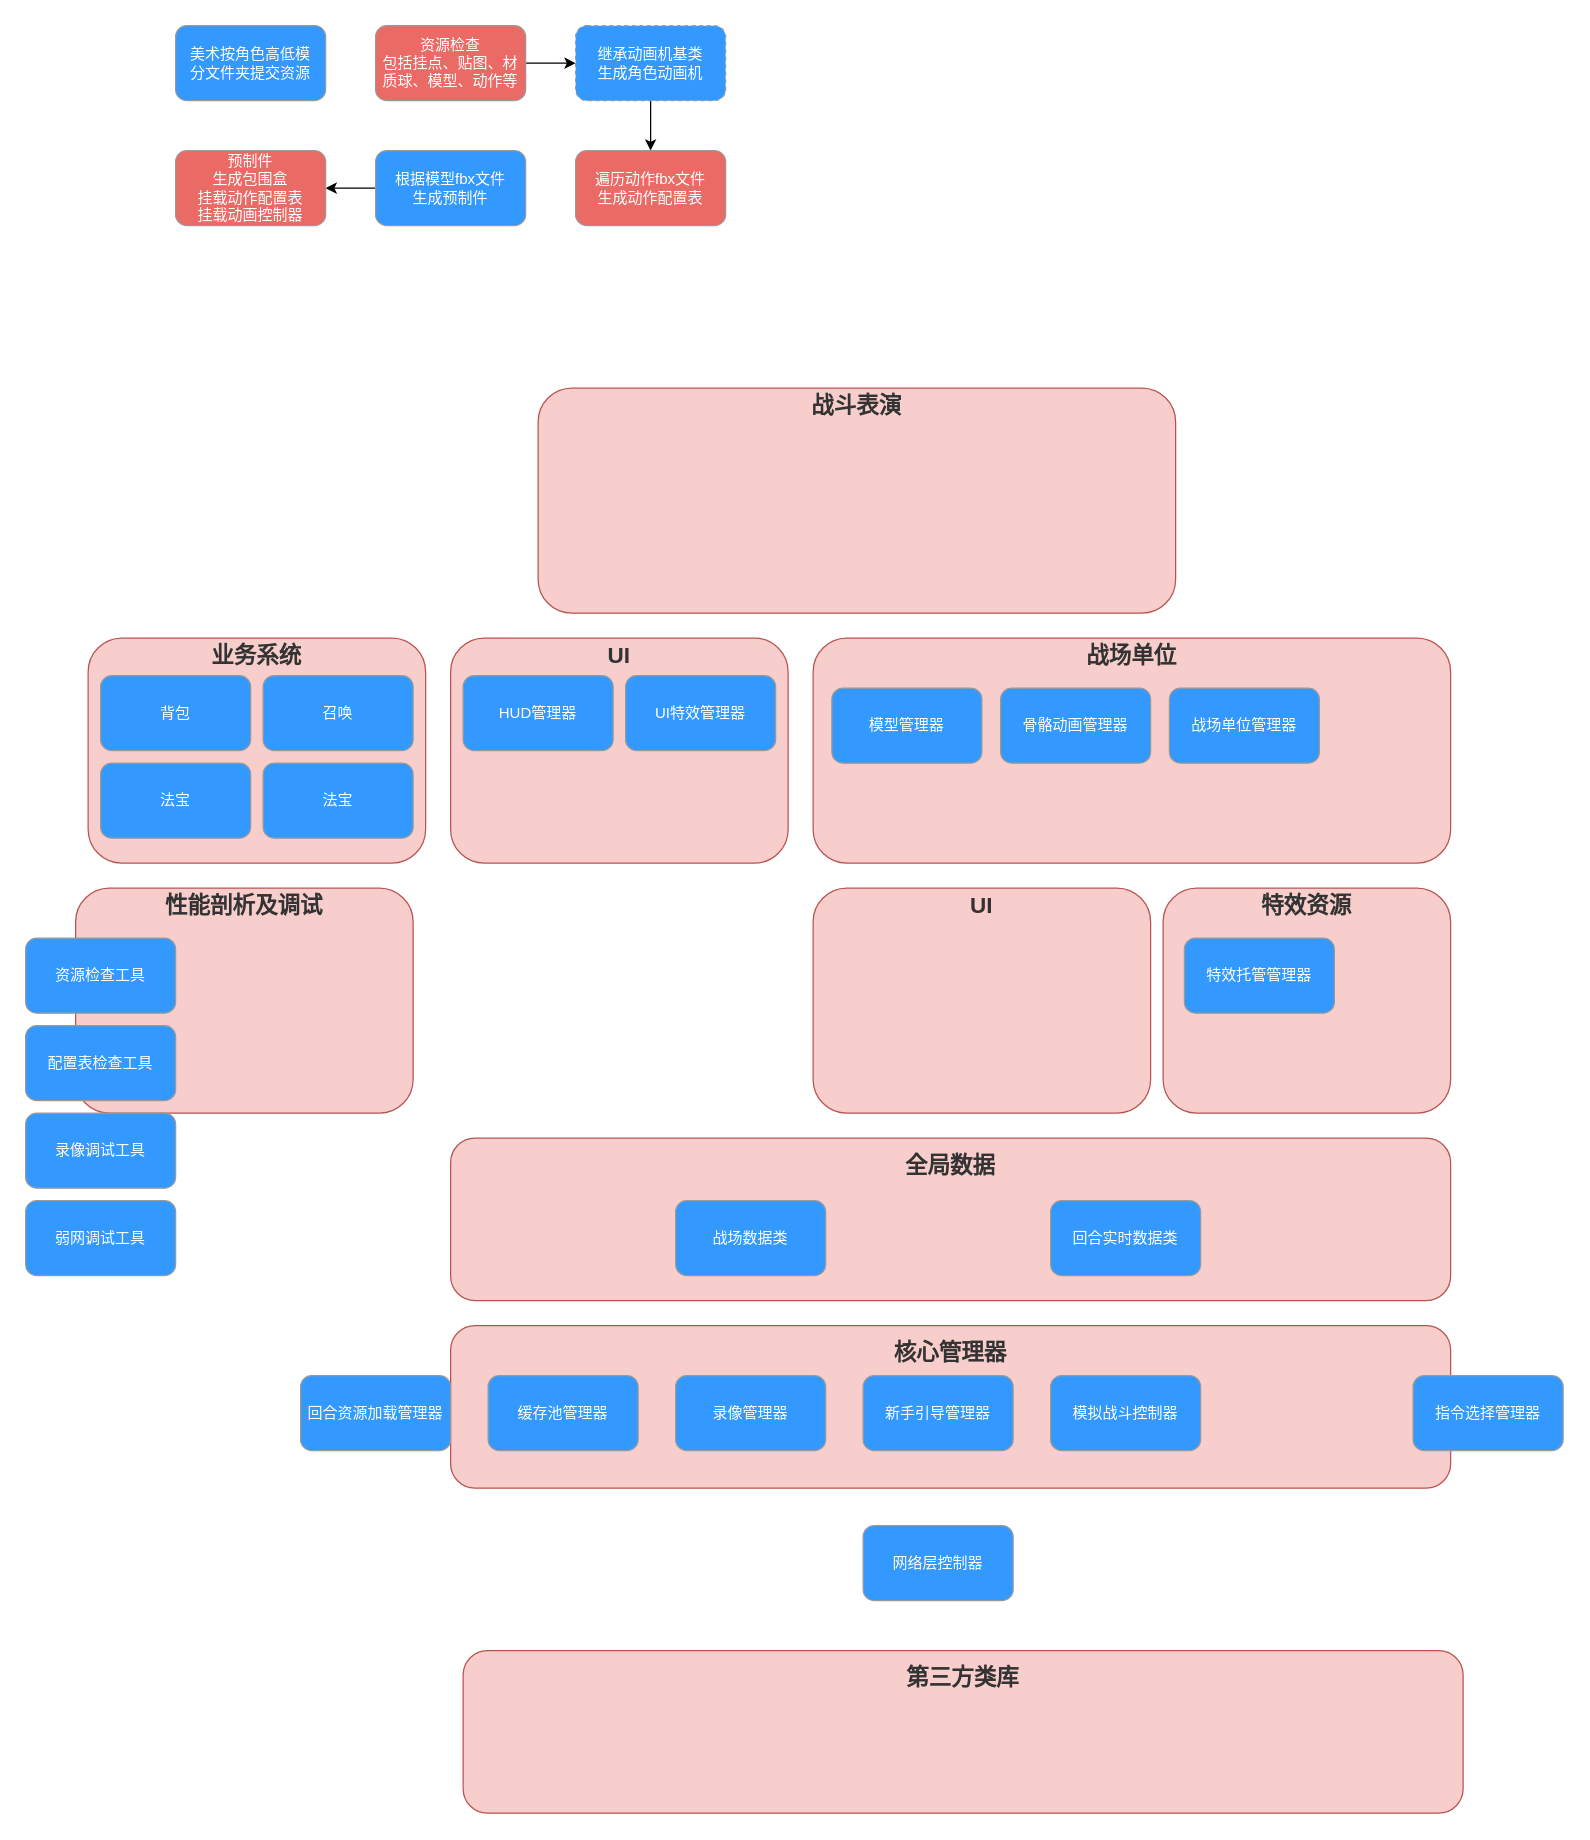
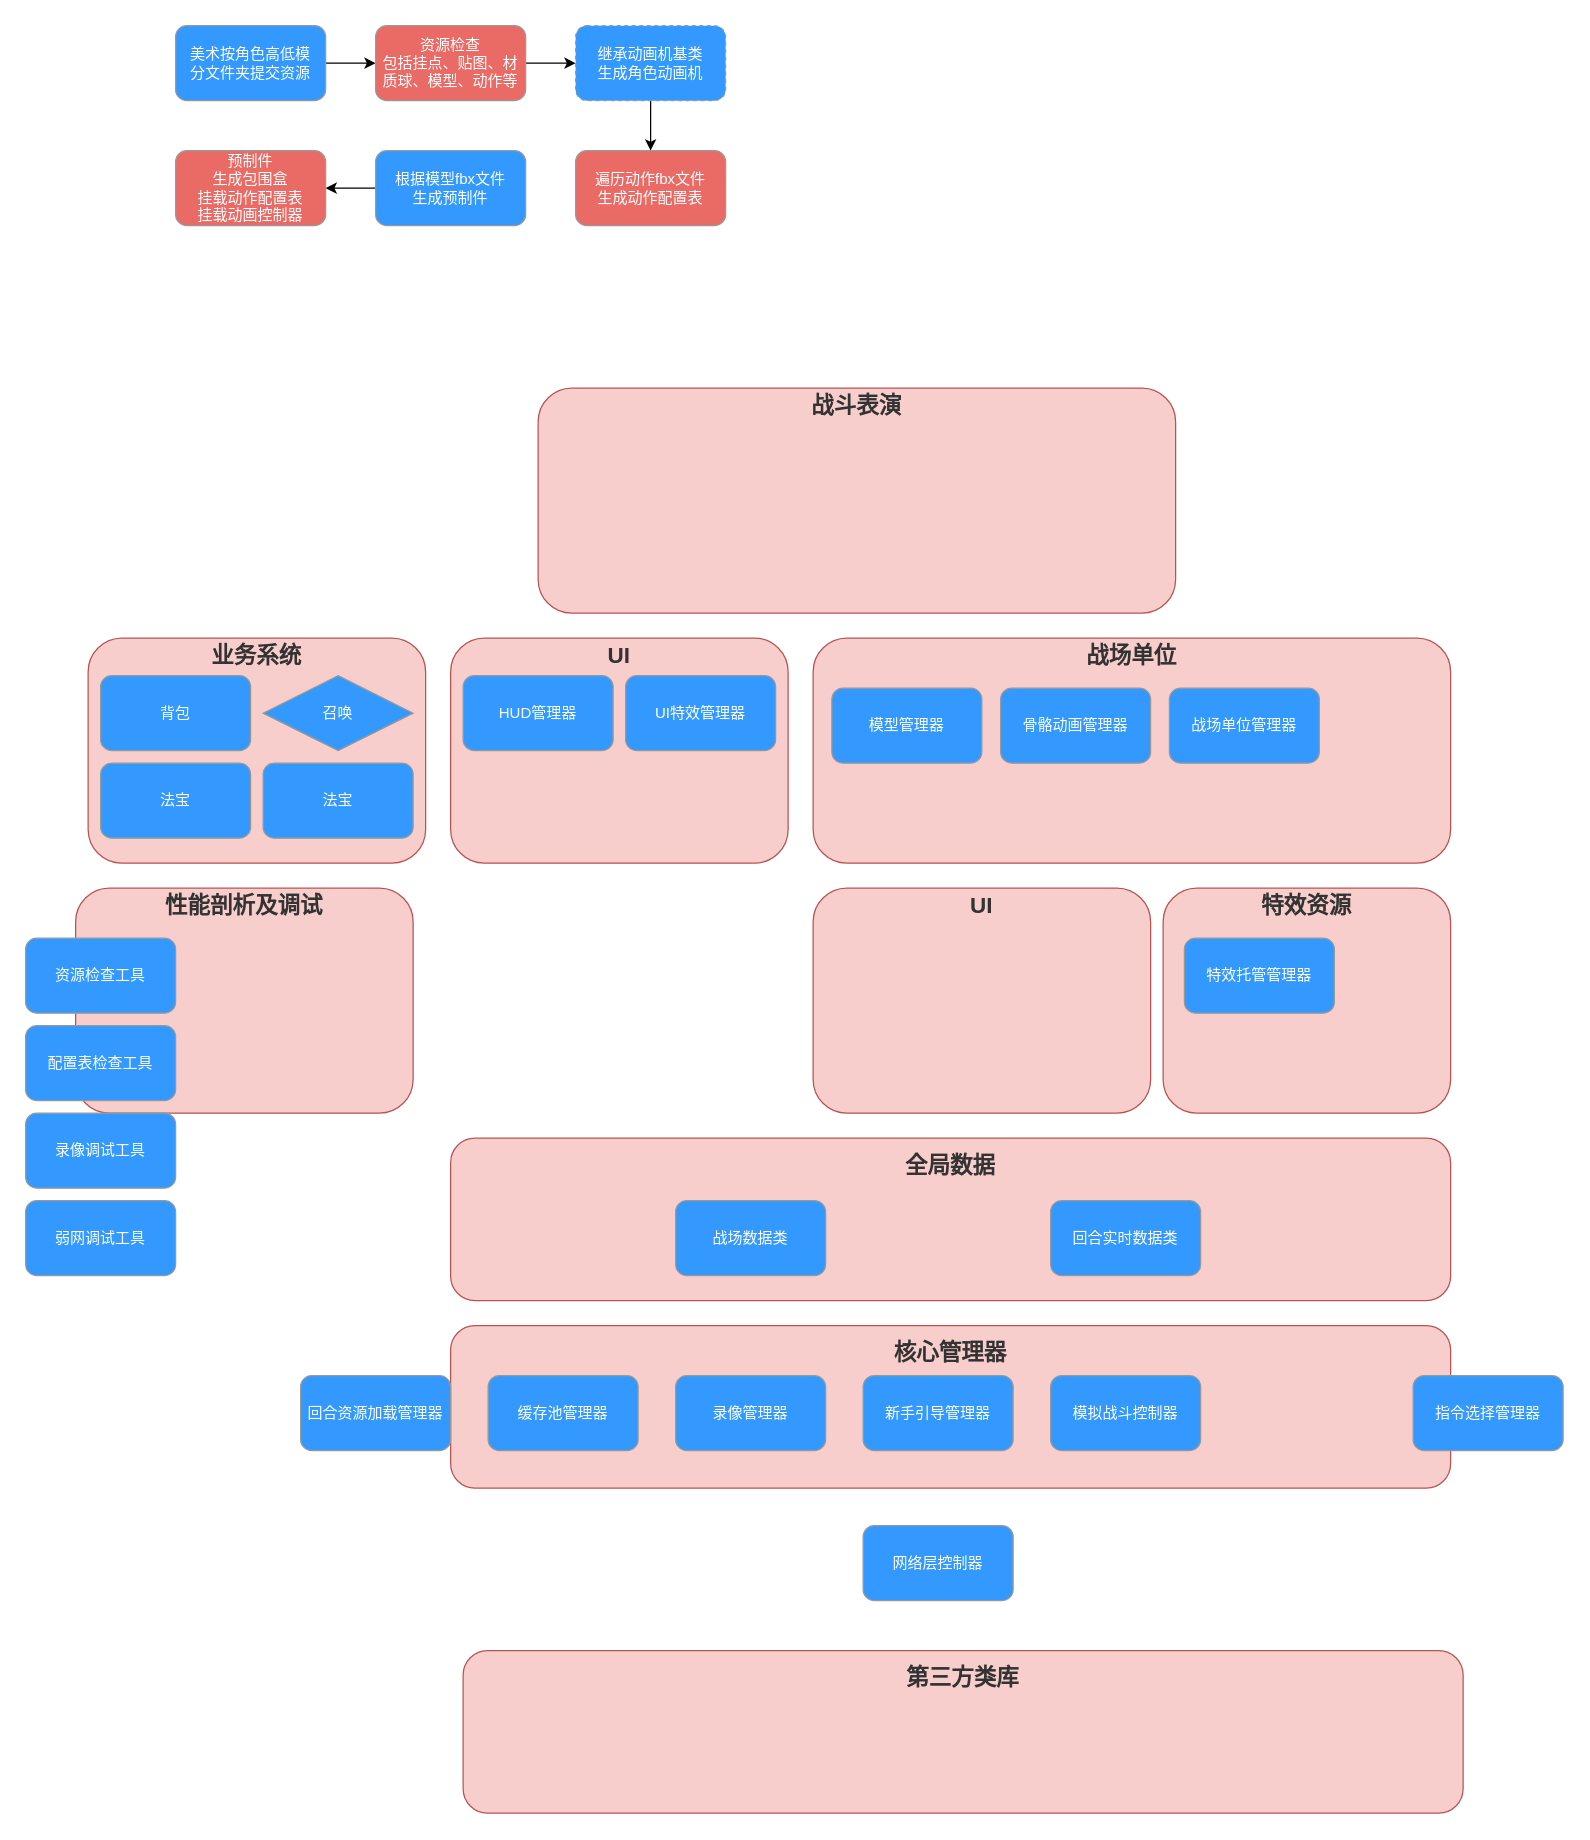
+ <mxCell id="5" style="edgeStyle=orthogonalEdgeStyle;rounded=0;orthogonalLoop=1;jettySize=auto;html=1;exitX=1;exitY=0.5;exitDx=0;exitDy=0;entryX=0;entryY=0.5;entryDx=0;entryDy=0;" edge="1" parent="1" source="6" target="9"><mxGeometry relative="1" as="geometry" /></mxCell>
- <mxCell id="32" value="&lt;font color=&quot;#ffffff&quot;&gt;召唤&lt;/font&gt;" style="rounded=1;whiteSpace=wrap;html=1;fillColor=#3399FF;strokeColor=#999999;" vertex="1" parent="1"><mxGeometry x="210" y="540" width="120" height="60" as="geometry" /></mxCell>
+ <mxCell id="32" value="&lt;font color=&quot;#ffffff&quot;&gt;召唤&lt;/font&gt;" style="rhombus;whiteSpace=wrap;html=1;fillColor=#3399FF;strokeColor=#999999;" vertex="1" parent="1"><mxGeometry x="210" y="540" width="120" height="60" as="geometry" /></mxCell>
